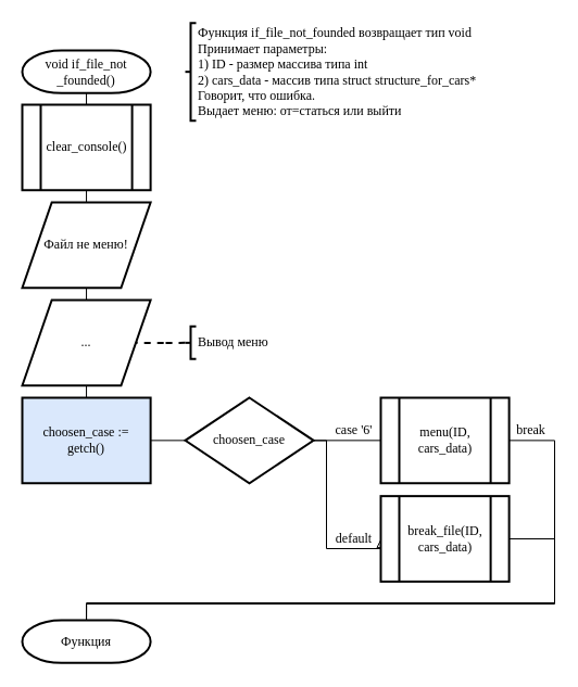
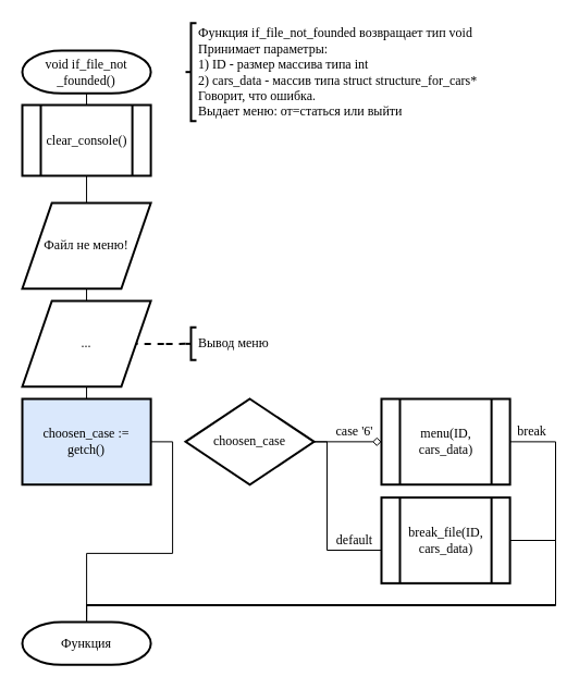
- <mxCell id="5" value="clear_console()" style="verticalLabelPosition=middle;verticalAlign=middle;html=1;shape=process;whiteSpace=wrap;rounded=0;size=0.14;arcSize=6;fontFamily=Times New Roman;strokeWidth=2;labelPosition=center;align=center;" vertex="1" parent="1"><mxGeometry x="20" y="96" width="118.11" height="78.74" as="geometry" /></mxCell>
+ <mxCell id="5" value="clear_console()" style="verticalLabelPosition=middle;verticalAlign=middle;html=1;shape=process;whiteSpace=wrap;rounded=0;size=0.14;arcSize=6;fontFamily=Times New Roman;strokeWidth=2;labelPosition=center;align=center;" vertex="1" parent="1"><mxGeometry x="20" y="96" width="118.11" height="65" as="geometry" /></mxCell>
- <mxCell id="10" style="edgeStyle=orthogonalEdgeStyle;rounded=0;orthogonalLoop=1;jettySize=auto;html=1;exitX=0.5;exitY=0;exitDx=0;exitDy=0;entryX=0;entryY=0.5;entryDx=0;entryDy=0;entryPerimeter=0;endArrow=none;endFill=0;fontFamily=Times New Roman;" edge="1" parent="1" source="11" target="14"><mxGeometry relative="1" as="geometry" /></mxCell>
+ <mxCell id="10" style="edgeStyle=orthogonalEdgeStyle;rounded=0;orthogonalLoop=1;jettySize=auto;html=1;exitX=0.5;exitY=0;exitDx=0;exitDy=0;endArrow=none;endFill=0;fontFamily=Times New Roman;" edge="1" parent="1" source="11" target="19"><mxGeometry relative="1" as="geometry" /></mxCell>
- <mxCell id="12" style="edgeStyle=orthogonalEdgeStyle;rounded=0;orthogonalLoop=1;jettySize=auto;html=1;exitX=1;exitY=0.5;exitDx=0;exitDy=0;exitPerimeter=0;entryX=0;entryY=0.5;entryDx=0;entryDy=0;endArrow=none;endFill=0;fontFamily=Times New Roman;" edge="1" parent="1" source="14" target="15"><mxGeometry relative="1" as="geometry" /></mxCell>
+ <mxCell id="12" style="edgeStyle=orthogonalEdgeStyle;rounded=0;orthogonalLoop=1;jettySize=auto;html=1;exitX=1;exitY=0.5;exitDx=0;exitDy=0;exitPerimeter=0;entryX=0;entryY=0.5;entryDx=0;entryDy=0;endArrow=diamond;endFill=0;fontFamily=Times New Roman;" edge="1" parent="1" source="14" target="15"><mxGeometry relative="1" as="geometry" /></mxCell>
- <mxCell id="13" style="edgeStyle=orthogonalEdgeStyle;rounded=0;orthogonalLoop=1;jettySize=auto;html=1;exitX=1;exitY=0.5;exitDx=0;exitDy=0;exitPerimeter=0;entryX=0;entryY=0.5;entryDx=0;entryDy=0;endArrow=block;endFill=0;fontFamily=Times New Roman;" edge="1" parent="1" source="14" target="16"><mxGeometry relative="1" as="geometry"><Array as="points"><mxPoint x="300" y="405" /><mxPoint x="300" y="505" /></Array></mxGeometry></mxCell>
+ <mxCell id="13" style="edgeStyle=orthogonalEdgeStyle;rounded=0;orthogonalLoop=1;jettySize=auto;html=1;exitX=1;exitY=0.5;exitDx=0;exitDy=0;exitPerimeter=0;entryX=0;entryY=0.5;entryDx=0;entryDy=0;endArrow=none;endFill=0;fontFamily=Times New Roman;" edge="1" parent="1" source="14" target="16"><mxGeometry relative="1" as="geometry"><Array as="points"><mxPoint x="300" y="405" /><mxPoint x="300" y="505" /></Array></mxGeometry></mxCell>
